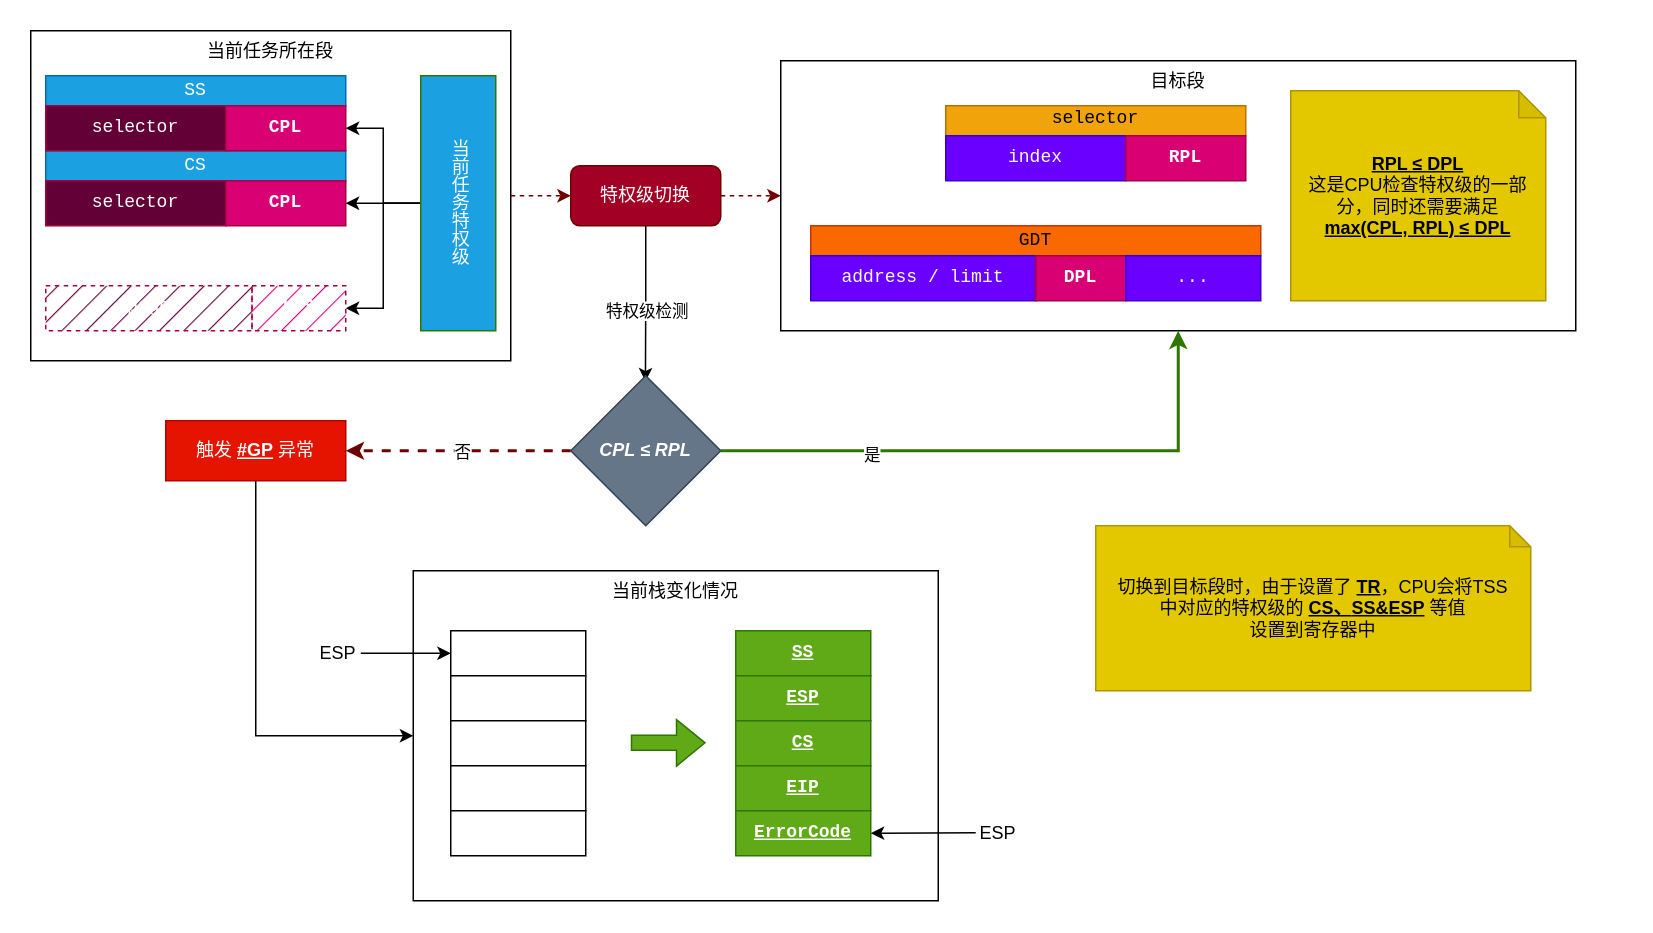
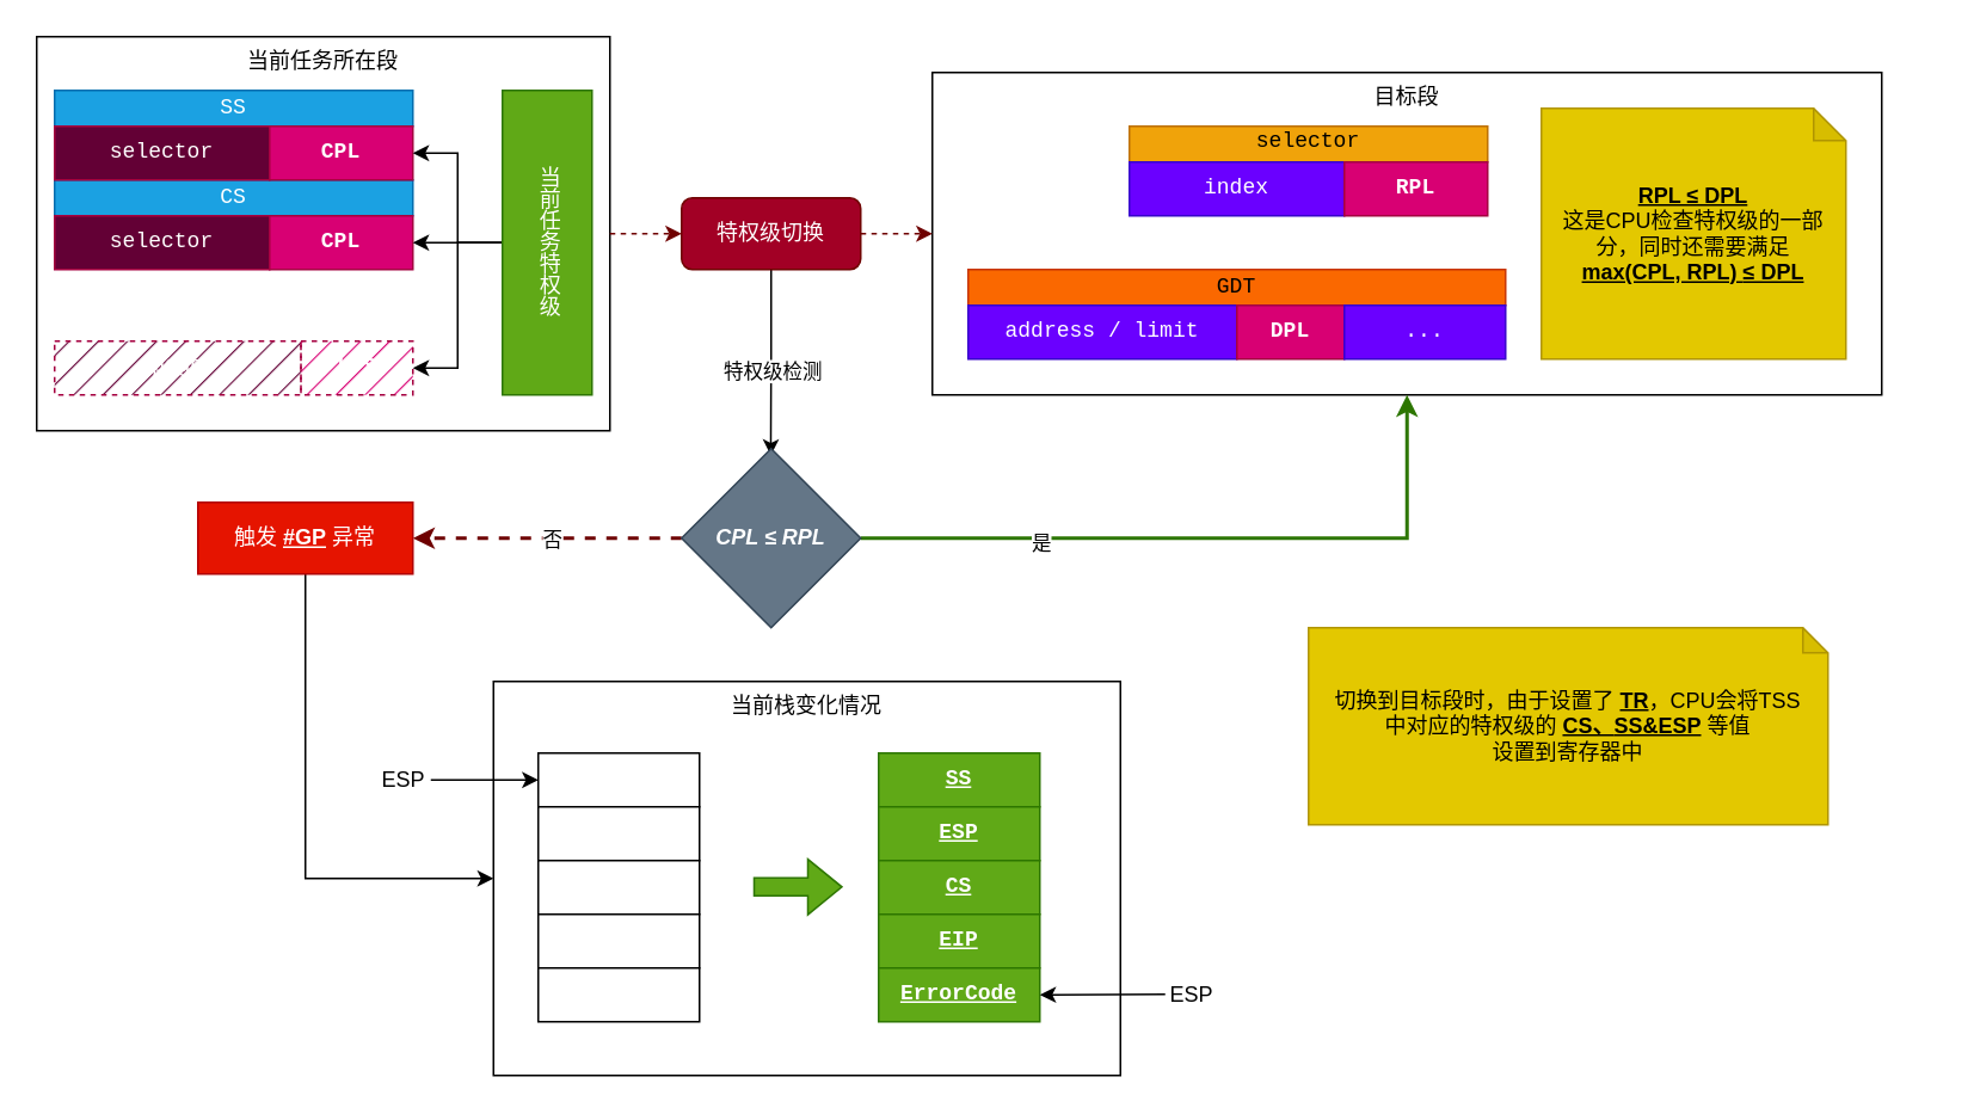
- <mxCell id="18" value="当前任务特权级" style="rounded=0;whiteSpace=wrap;html=1;textDirection=vertical-lr;fillColor=#1ba1e2;fontColor=#ffffff;strokeColor=#2D7600;" parent="2" vertex="1"><mxGeometry x="260" y="30" width="50" height="170" as="geometry" /></mxCell>
+ <mxCell id="18" value="当前任务特权级" style="rounded=0;whiteSpace=wrap;html=1;textDirection=vertical-lr;fillColor=#60a917;fontColor=#ffffff;strokeColor=#2D7600;" parent="2" vertex="1"><mxGeometry x="260" y="30" width="50" height="170" as="geometry" /></mxCell>
